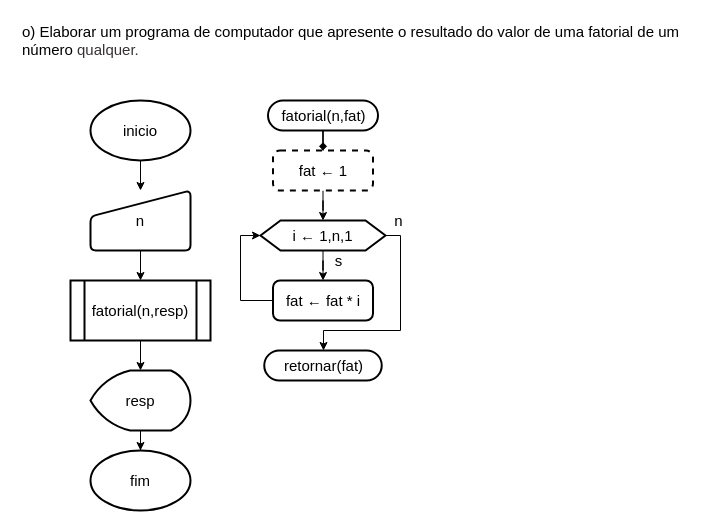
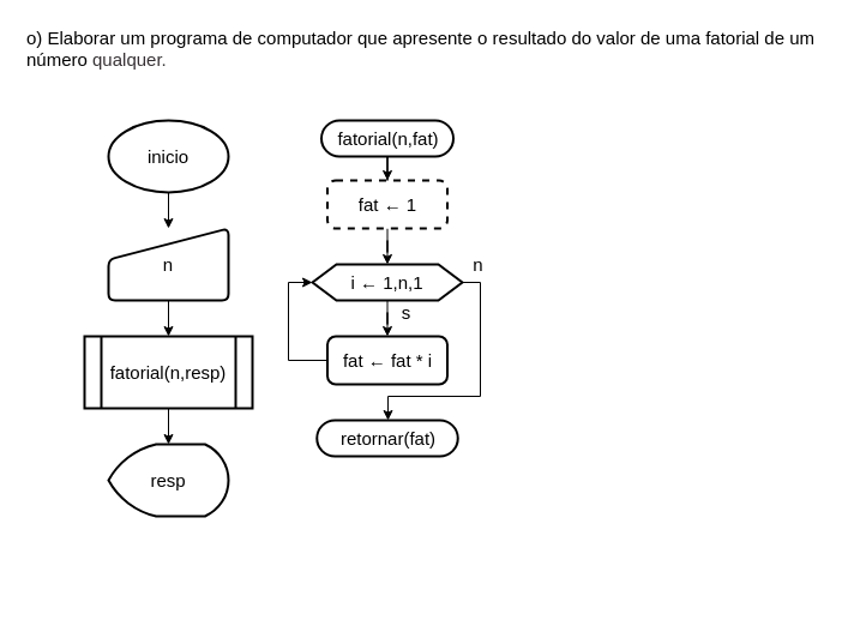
- <mxCell id="14" value="" style="edgeStyle=orthogonalEdgeStyle;rounded=0;orthogonalLoop=1;jettySize=auto;html=1;fontSize=15;endArrow=diamond;" parent="1" source="15" target="13" edge="1"><mxGeometry relative="1" as="geometry" /></mxCell>
+ <mxCell id="14" value="" style="edgeStyle=orthogonalEdgeStyle;rounded=0;orthogonalLoop=1;jettySize=auto;html=1;fontSize=15;" parent="1" source="15" target="13" edge="1"><mxGeometry relative="1" as="geometry" /></mxCell>
- <mxCell id="21" value="" style="edgeStyle=orthogonalEdgeStyle;rounded=0;orthogonalLoop=1;jettySize=auto;html=1;" edge="1" parent="1" source="22" target="3"><mxGeometry relative="1" as="geometry" /></mxCell>
- <mxCell id="3" value="fim" style="strokeWidth=2;html=1;shape=mxgraph.flowchart.start_1;whiteSpace=wrap;fontSize=15;" parent="1" vertex="1"><mxGeometry x="90" y="450" width="100" height="60" as="geometry" /></mxCell>
